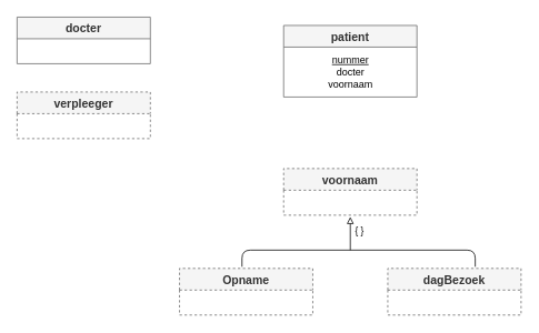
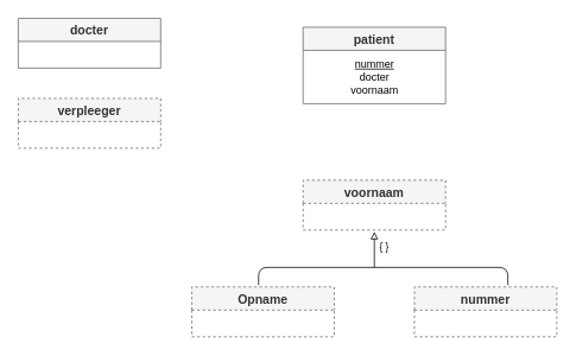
- <mxCell id="8" value="dagBezoek" style="swimlane;fontStyle=1;childLayout=stackLayout;horizontal=1;startSize=26;horizontalStack=0;resizeParent=1;resizeParentMax=0;resizeLast=0;collapsible=1;marginBottom=0;align=center;fontSize=14;strokeColor=#666666;fillColor=#f5f5f5;fontColor=#333333;dashed=1;" vertex="1" parent="1"><mxGeometry x="465" y="322" width="160" height="56" as="geometry" /></mxCell>
+ <mxCell id="8" value="nummer" style="swimlane;fontStyle=1;childLayout=stackLayout;horizontal=1;startSize=26;horizontalStack=0;resizeParent=1;resizeParentMax=0;resizeLast=0;collapsible=1;marginBottom=0;align=center;fontSize=14;strokeColor=#666666;fillColor=#f5f5f5;fontColor=#333333;dashed=1;" vertex="1" parent="1"><mxGeometry x="465" y="322" width="160" height="56" as="geometry" /></mxCell>
